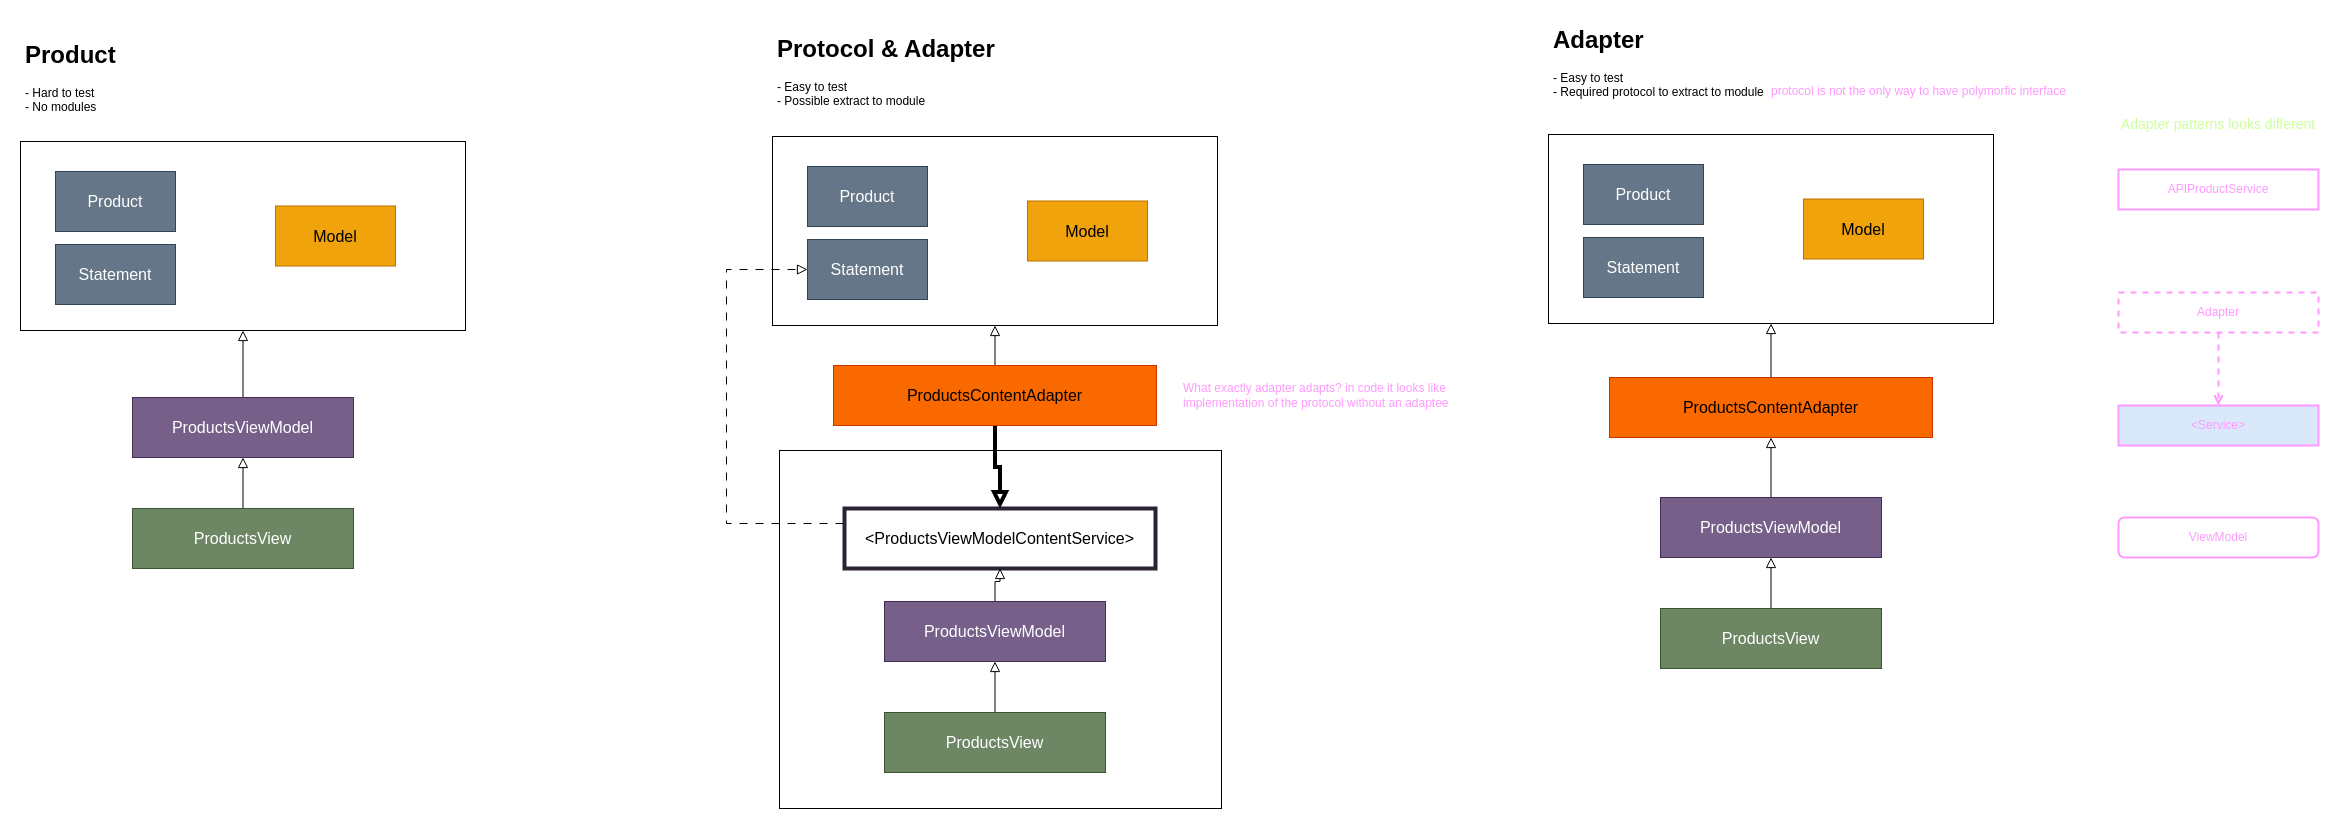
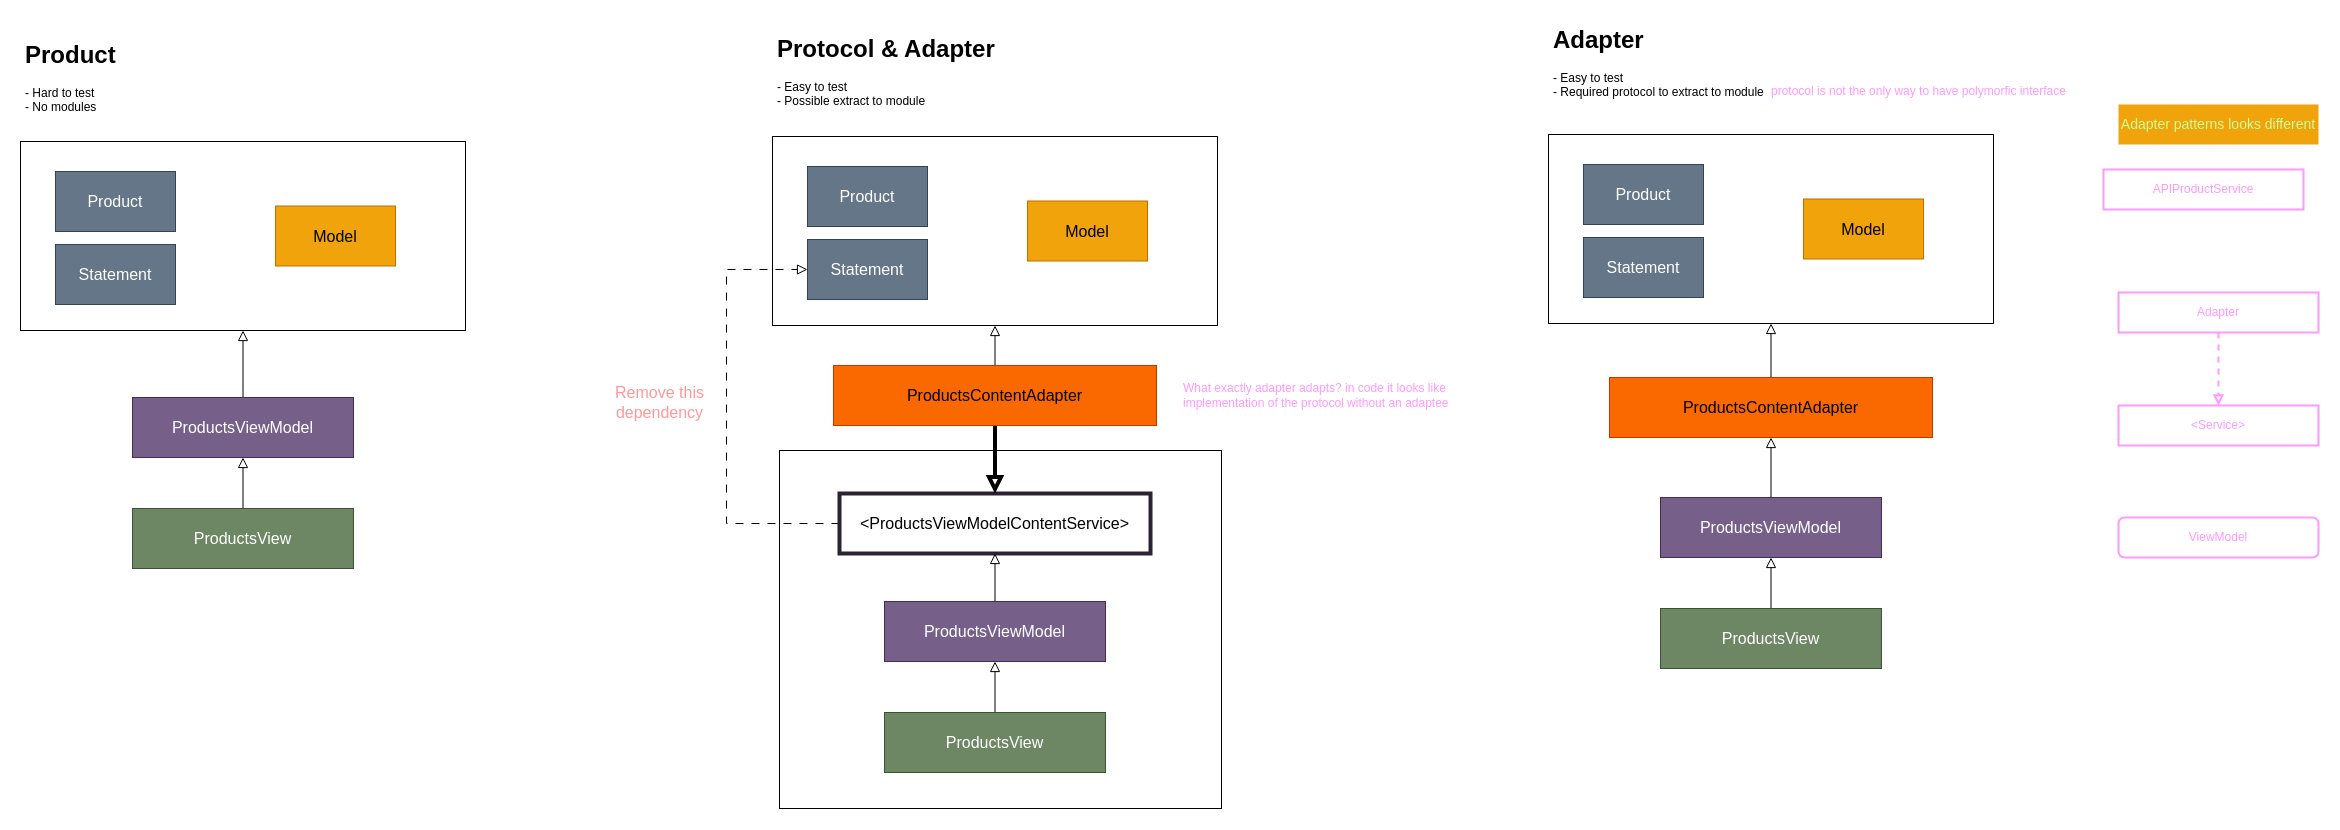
- <mxCell id="44" value="Adapter patterns looks different" style="rounded=0;whiteSpace=wrap;html=1;fontColor=#CCFF99;strokeColor=none;strokeWidth=2;fontSize=14;" vertex="1" parent="1"><mxGeometry x="2118" y="104" width="200" height="40" as="geometry" /></mxCell>
+ <mxCell id="44" value="Adapter patterns looks different" style="rounded=0;whiteSpace=wrap;html=1;fontColor=#CCFF99;strokeColor=none;strokeWidth=2;fontSize=14;fillColor=#f0a30a;" vertex="1" parent="1"><mxGeometry x="2118" y="104" width="200" height="40" as="geometry" /></mxCell>
- <mxCell id="42" value="APIProductService" style="rounded=0;whiteSpace=wrap;html=1;fontColor=#FF99FF;strokeColor=#FF99FF;strokeWidth=2;" vertex="1" parent="1"><mxGeometry x="2118" y="169" width="200" height="40" as="geometry" /></mxCell>
+ <mxCell id="42" value="APIProductService" style="rounded=0;whiteSpace=wrap;html=1;fontColor=#FF99FF;strokeColor=#FF99FF;strokeWidth=2;" vertex="1" parent="1"><mxGeometry x="2103" y="169" width="200" height="40" as="geometry" /></mxCell>
- <mxCell id="38" value="Adapter" style="rounded=0;whiteSpace=wrap;html=1;fontColor=#FF99FF;strokeColor=#FF99FF;strokeWidth=2;dashed=1;" vertex="1" parent="1"><mxGeometry x="2118" y="292" width="200" height="40" as="geometry" /></mxCell>
+ <mxCell id="38" value="Adapter" style="rounded=0;whiteSpace=wrap;html=1;fontColor=#FF99FF;strokeColor=#FF99FF;strokeWidth=2;" vertex="1" parent="1"><mxGeometry x="2118" y="292" width="200" height="40" as="geometry" /></mxCell>
- <mxCell id="39" style="edgeStyle=orthogonalEdgeStyle;rounded=0;orthogonalLoop=1;jettySize=auto;html=1;strokeWidth=2;dashed=1;strokeColor=#FF99FF;fontColor=#FF99FF;endArrow=open;endFill=0;exitX=0.5;exitY=1;exitDx=0;exitDy=0;" edge="1" parent="1" source="38" target="40"><mxGeometry relative="1" as="geometry"><mxPoint x="2218" y="212" as="targetPoint" /><mxPoint x="2128" y="82" as="sourcePoint" /></mxGeometry></mxCell>
+ <mxCell id="39" style="edgeStyle=orthogonalEdgeStyle;rounded=0;orthogonalLoop=1;jettySize=auto;html=1;strokeWidth=2;dashed=1;strokeColor=#FF99FF;fontColor=#FF99FF;endArrow=block;endFill=0;exitX=0.5;exitY=1;exitDx=0;exitDy=0;" edge="1" parent="1" source="38" target="40"><mxGeometry relative="1" as="geometry"><mxPoint x="2218" y="212" as="targetPoint" /><mxPoint x="2128" y="82" as="sourcePoint" /></mxGeometry></mxCell>
+ <mxCell id="34" value="Remove this dependency" style="text;html=1;strokeColor=none;fillColor=none;align=center;verticalAlign=middle;whiteSpace=wrap;rounded=0;fontSize=16;fontFamily=Helvetica;fontColor=#FF9999;" parent="1" vertex="1"><mxGeometry x="595" y="369" width="129" height="65" as="geometry" /></mxCell>
- <mxCell id="40" value="&amp;lt;Service&amp;gt;" style="rounded=0;whiteSpace=wrap;html=1;fontColor=#FF99FF;strokeColor=#FF99FF;strokeWidth=2;fillColor=#dae8fc;" vertex="1" parent="1"><mxGeometry x="2118" y="405" width="200" height="40" as="geometry" /></mxCell>
+ <mxCell id="40" value="&amp;lt;Service&amp;gt;" style="rounded=0;whiteSpace=wrap;html=1;fontColor=#FF99FF;strokeColor=#FF99FF;strokeWidth=2;" vertex="1" parent="1"><mxGeometry x="2118" y="405" width="200" height="40" as="geometry" /></mxCell>
- <mxCell id="9" value="&amp;lt;ProductsViewModelContentService&amp;gt;" style="rounded=0;whiteSpace=wrap;html=1;fontSize=16;strokeColor=#2B2333;strokeWidth=4;" parent="1" vertex="1"><mxGeometry x="844" y="508" width="311" height="60" as="geometry" /></mxCell>
+ <mxCell id="9" value="&amp;lt;ProductsViewModelContentService&amp;gt;" style="rounded=0;whiteSpace=wrap;html=1;fontSize=16;strokeColor=#2B2333;strokeWidth=4;" parent="1" vertex="1"><mxGeometry x="839" y="493" width="311" height="60" as="geometry" /></mxCell>
